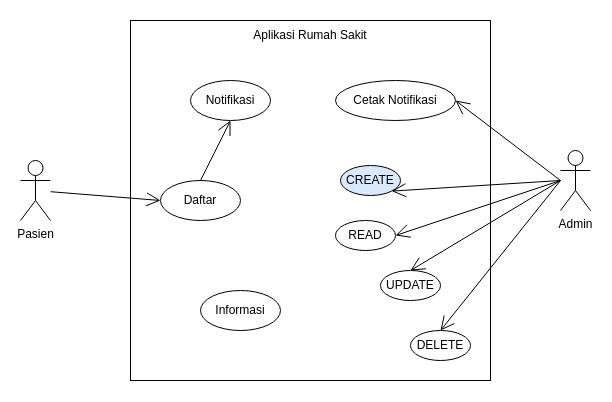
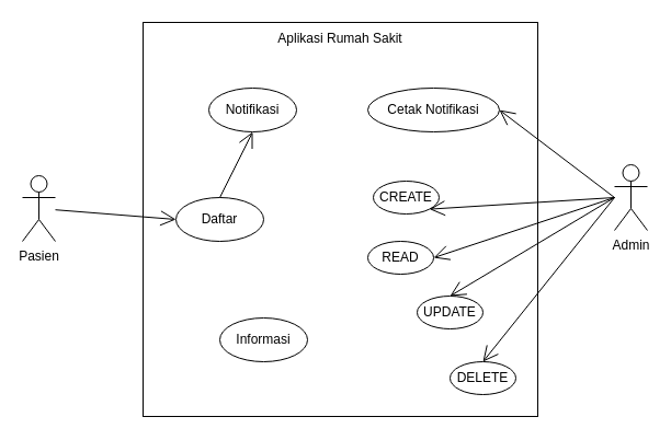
- <mxCell id="9" value="CREATE" style="ellipse;whiteSpace=wrap;html=1;fillColor=#dae8fc;" vertex="1" parent="1"><mxGeometry x="340" y="165" width="60" height="30" as="geometry" /></mxCell>
+ <mxCell id="9" value="CREATE" style="ellipse;whiteSpace=wrap;html=1;" vertex="1" parent="1"><mxGeometry x="340" y="165" width="60" height="30" as="geometry" /></mxCell>
